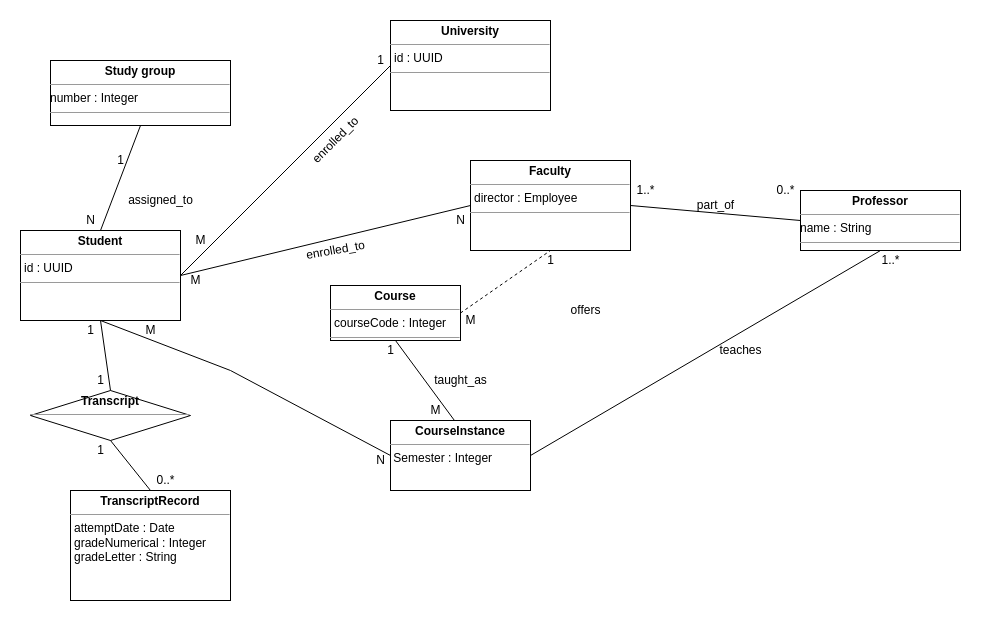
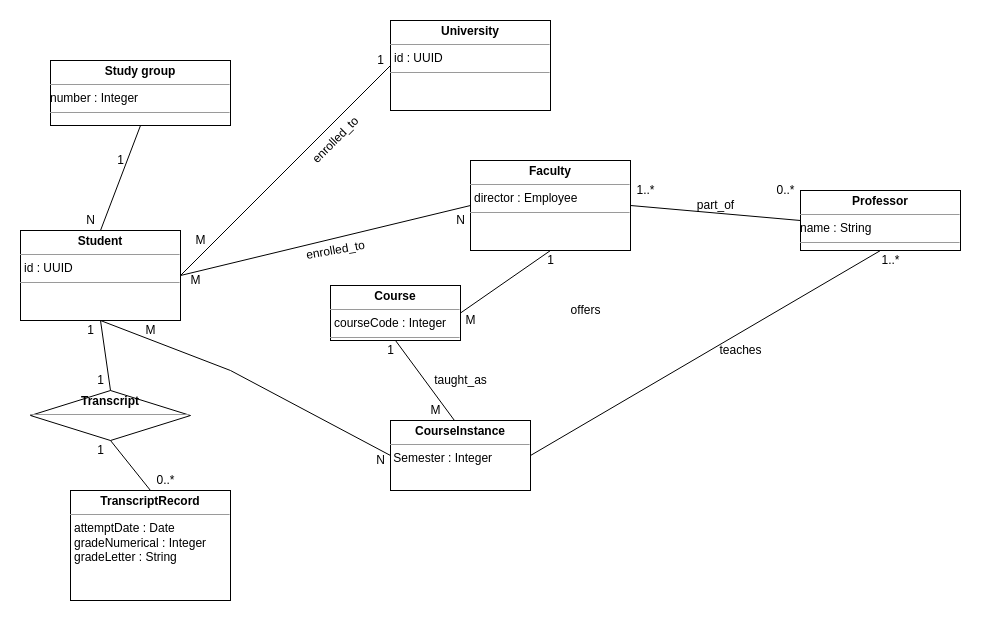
- <mxCell id="5" value="assigned_to" style="text;html=1;align=center;verticalAlign=middle;resizable=0;points=[];autosize=1;strokeColor=none;fillColor=none;" vertex="1" parent="1"><mxGeometry x="120" y="190" width="80" height="20" as="geometry" /></mxCell>
- <mxCell id="12" value="" style="endArrow=none;html=1;rounded=0;entryX=0.5;entryY=1;entryDx=0;entryDy=0;exitX=1;exitY=0.5;exitDx=0;exitDy=0;dashed=1;" edge="1" parent="1" source="11" target="9"><mxGeometry width="50" height="50" relative="1" as="geometry"><mxPoint x="460" y="340" as="sourcePoint" /><mxPoint x="470" y="230" as="targetPoint" /></mxGeometry></mxCell>
+ <mxCell id="12" value="" style="endArrow=none;html=1;rounded=0;entryX=0.5;entryY=1;entryDx=0;entryDy=0;exitX=1;exitY=0.5;exitDx=0;exitDy=0;" edge="1" parent="1" source="11" target="9"><mxGeometry width="50" height="50" relative="1" as="geometry"><mxPoint x="460" y="340" as="sourcePoint" /><mxPoint x="470" y="230" as="targetPoint" /></mxGeometry></mxCell>
